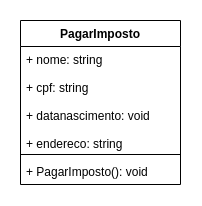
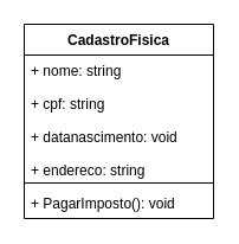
- <mxCell id="2" value="PagarImposto" style="swimlane;fontStyle=1;align=center;verticalAlign=top;childLayout=stackLayout;horizontal=1;startSize=26;horizontalStack=0;resizeParent=1;resizeParentMax=0;resizeLast=0;collapsible=1;marginBottom=0;" vertex="1" parent="1"><mxGeometry x="20" y="20" width="160" height="164" as="geometry" /></mxCell>
+ <mxCell id="2" value="CadastroFisica" style="swimlane;fontStyle=1;align=center;verticalAlign=top;childLayout=stackLayout;horizontal=1;startSize=26;horizontalStack=0;resizeParent=1;resizeParentMax=0;resizeLast=0;collapsible=1;marginBottom=0;" vertex="1" parent="1"><mxGeometry x="20" y="20" width="160" height="164" as="geometry" /></mxCell>
